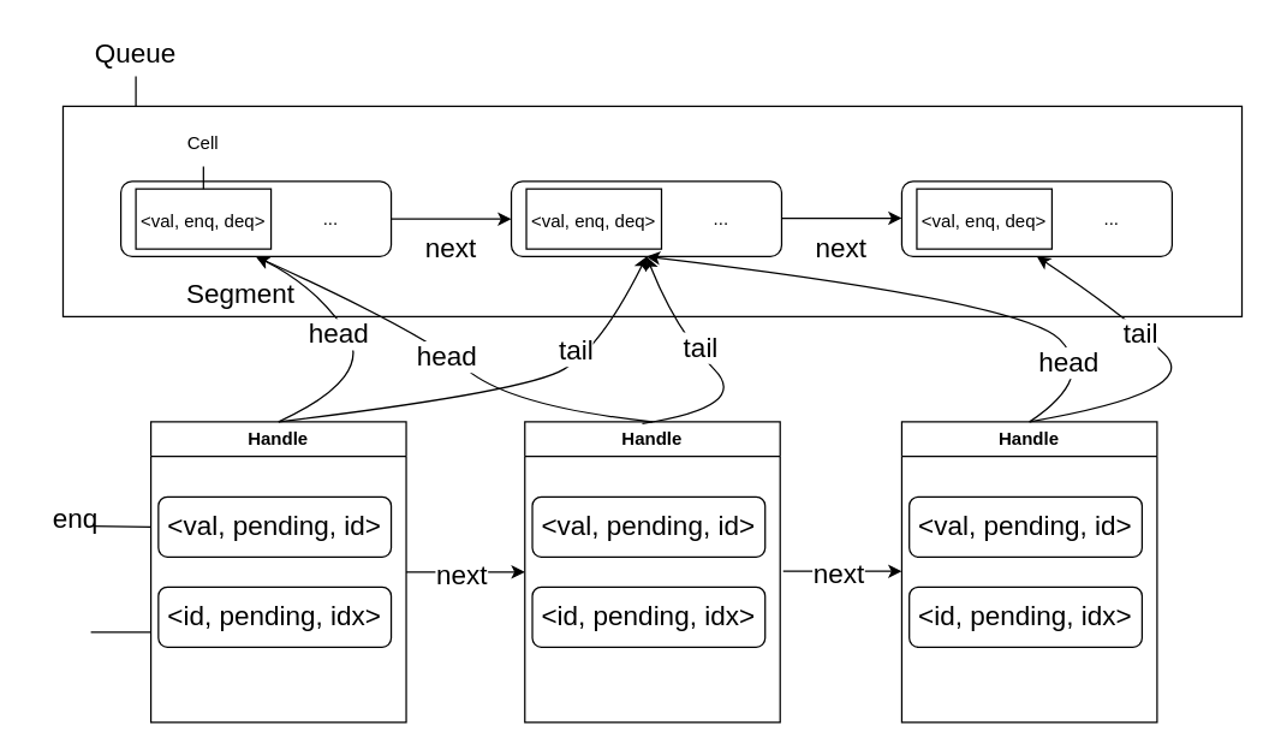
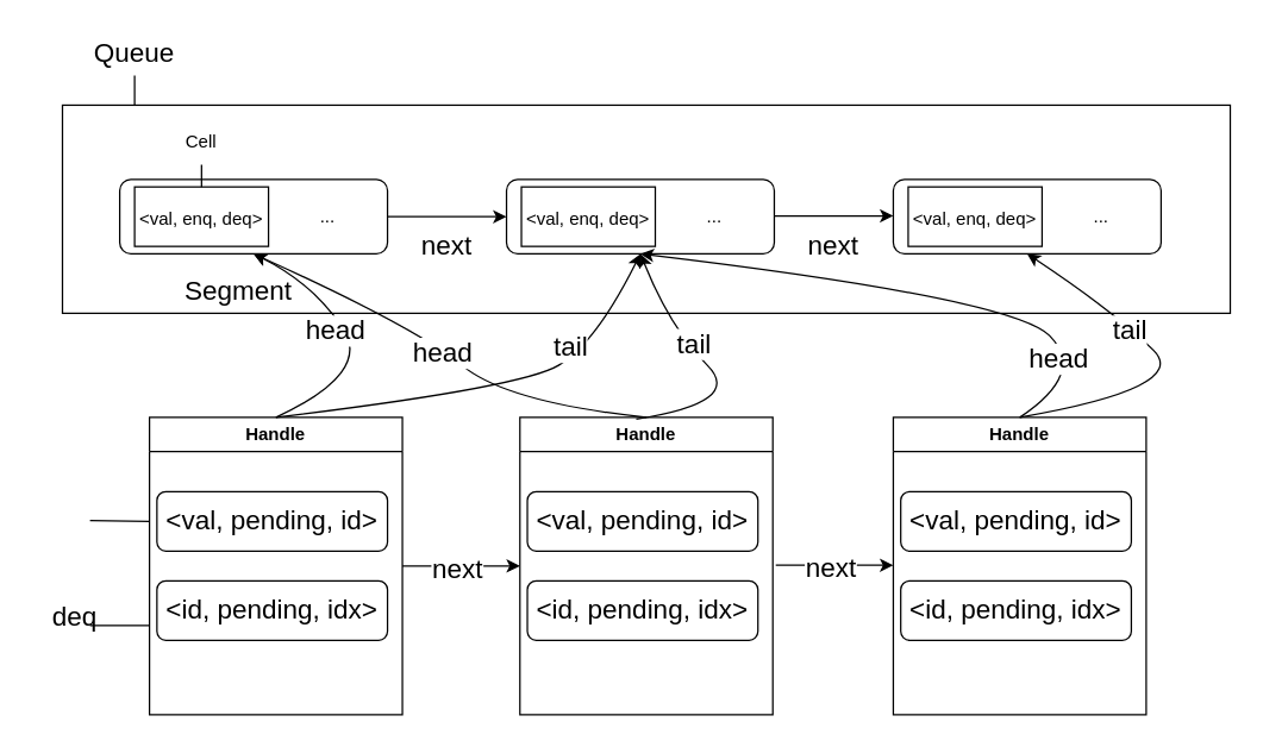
- <mxCell id="29" value="enq" style="text;html=1;strokeColor=none;fillColor=none;align=center;verticalAlign=middle;whiteSpace=wrap;rounded=0;fontSize=18;" vertex="1" parent="1"><mxGeometry y="330" width="60" height="30" as="geometry" x="20" /></mxCell>
+ <mxCell id="30" value="deq" style="text;html=1;strokeColor=none;fillColor=none;align=center;verticalAlign=middle;whiteSpace=wrap;rounded=0;fontSize=18;" vertex="1" parent="1"><mxGeometry y="400" width="60" height="30" as="geometry" x="20" /></mxCell>
